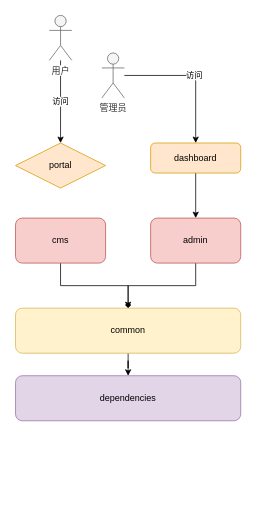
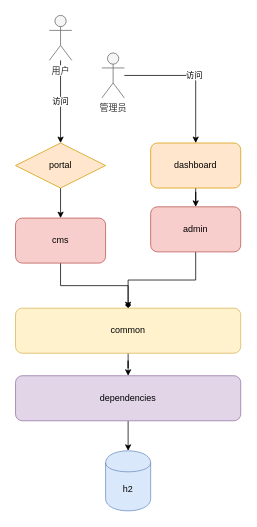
- <mxCell id="3" value="dashboard" style="rounded=1;whiteSpace=wrap;html=1;fillColor=#ffe6cc;strokeColor=#d79b00;" vertex="1" parent="1"><mxGeometry x="200" y="190" width="120" height="40" as="geometry" /></mxCell>
+ <mxCell id="3" value="dashboard" style="rounded=1;whiteSpace=wrap;html=1;fillColor=#ffe6cc;strokeColor=#d79b00;" vertex="1" parent="1"><mxGeometry x="200" y="190" width="120" height="60" as="geometry" /></mxCell>
+ <mxCell id="6" style="edgeStyle=orthogonalEdgeStyle;rounded=0;orthogonalLoop=1;jettySize=auto;html=1;" edge="1" parent="1" source="7" target="13"><mxGeometry relative="1" as="geometry" /></mxCell>
- <mxCell id="11" value="admin" style="rounded=1;whiteSpace=wrap;html=1;fillColor=#f8cecc;strokeColor=#b85450;" vertex="1" parent="1"><mxGeometry x="200" y="290" width="120" height="60" as="geometry" /></mxCell>
+ <mxCell id="11" value="admin" style="rounded=1;whiteSpace=wrap;html=1;fillColor=#f8cecc;strokeColor=#b85450;" vertex="1" parent="1"><mxGeometry x="200" y="275" width="120" height="60" as="geometry" /></mxCell>
+ <mxCell id="16" value="" style="edgeStyle=orthogonalEdgeStyle;rounded=0;orthogonalLoop=1;jettySize=auto;html=1;" edge="1" parent="1" source="17" target="18"><mxGeometry relative="1" as="geometry" /></mxCell>
+ <mxCell id="18" value="h2" style="shape=cylinder;whiteSpace=wrap;html=1;boundedLbl=1;backgroundOutline=1;fillColor=#dae8fc;strokeColor=#6c8ebf;" vertex="1" parent="1"><mxGeometry x="140" y="600" width="60" height="80" as="geometry" /></mxCell>
